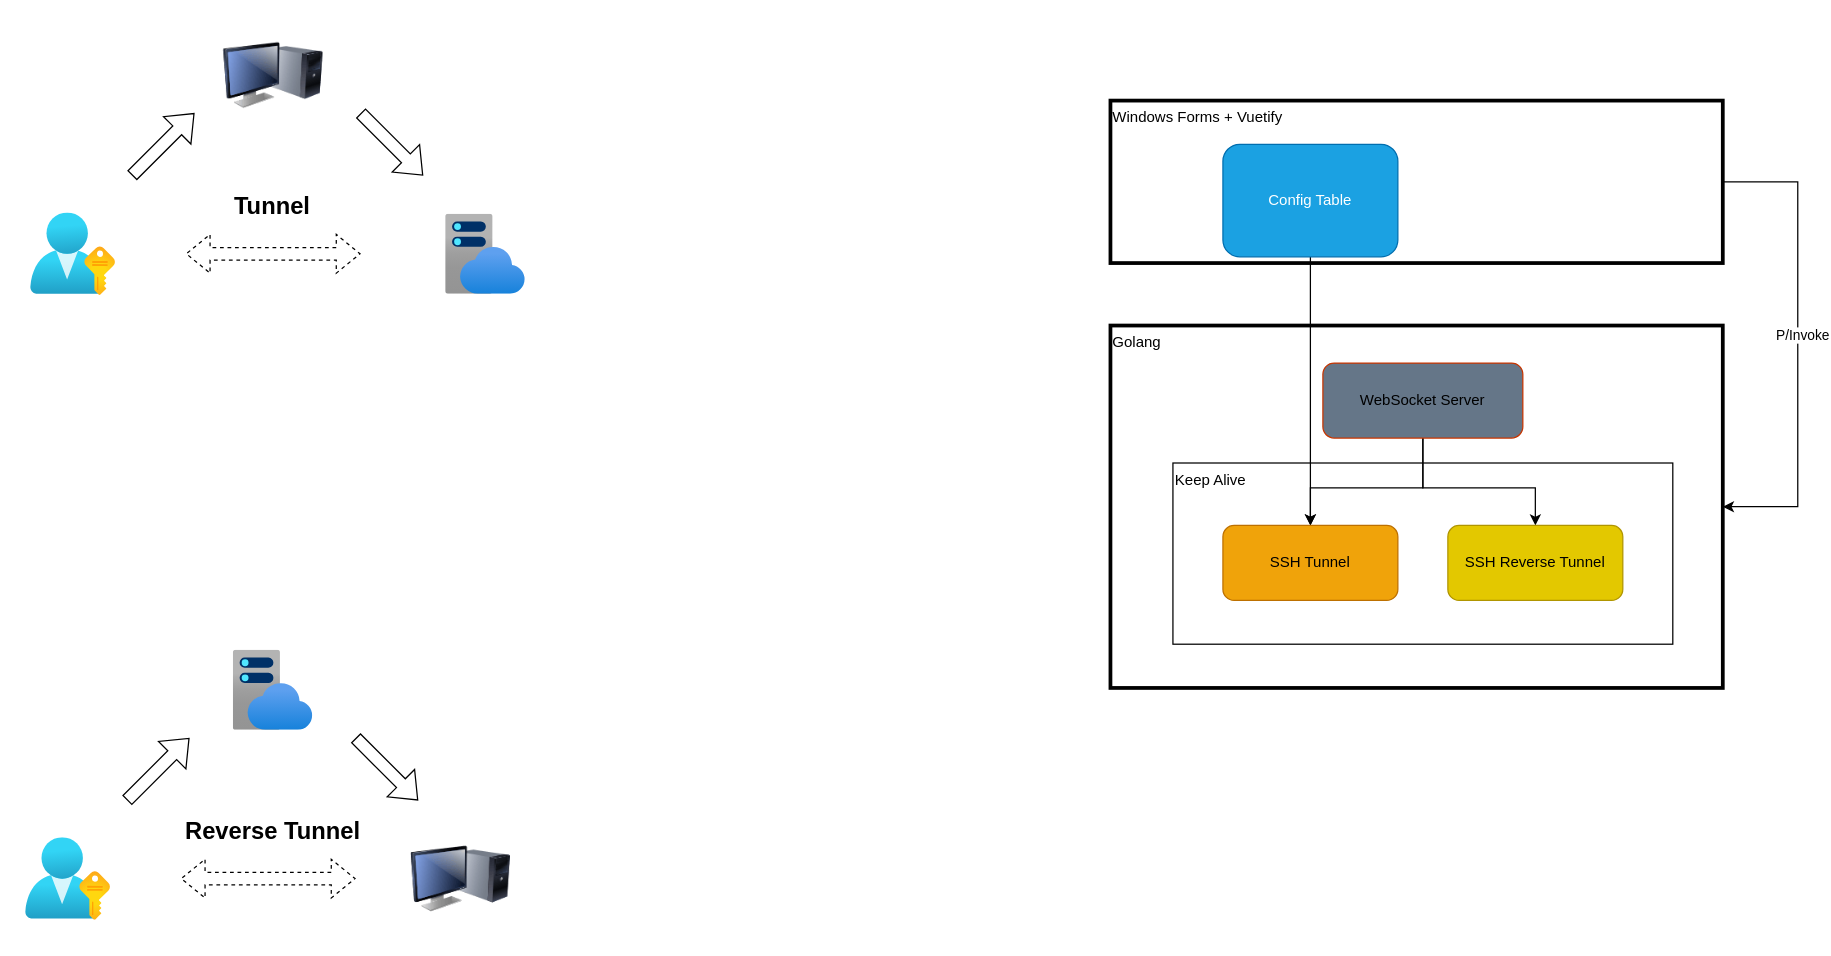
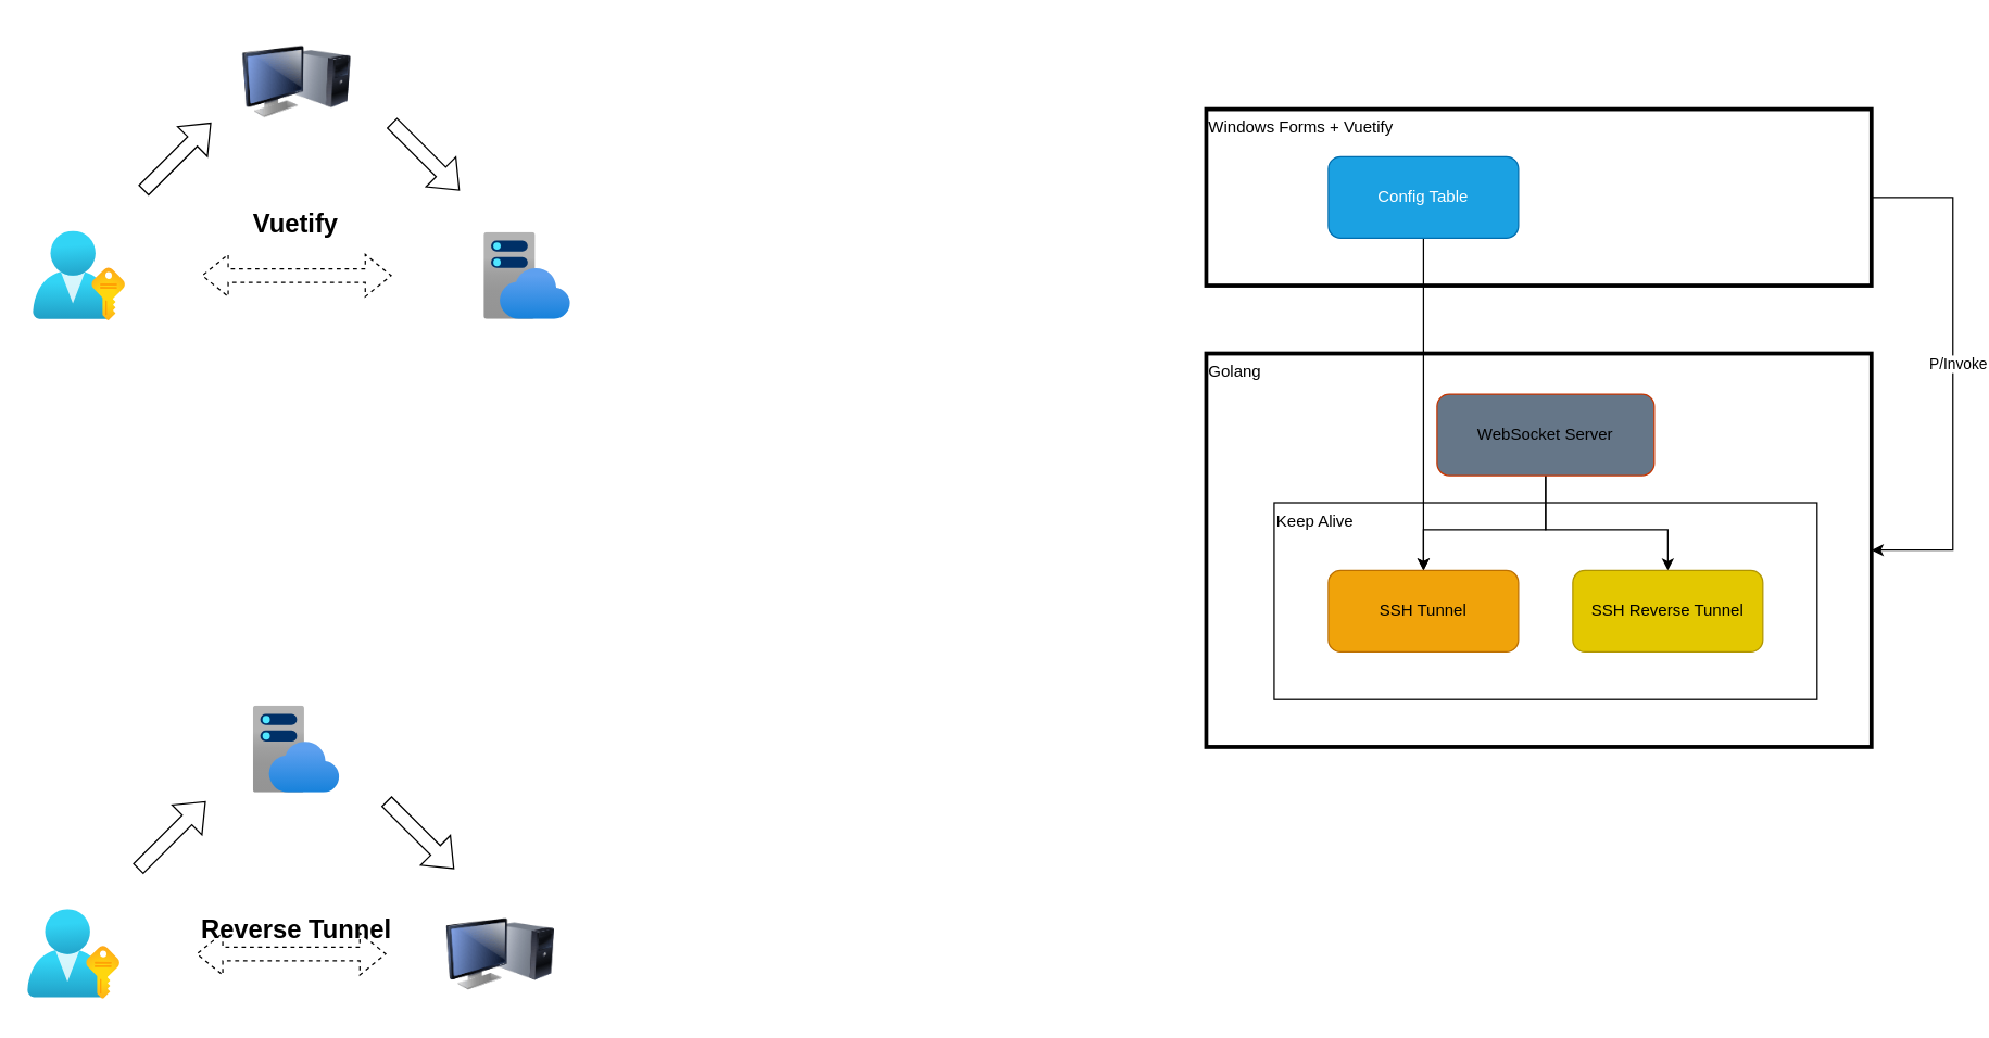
- <mxCell id="22" value="Config Table" style="rounded=1;whiteSpace=wrap;html=1;fillColor=#1ba1e2;fontColor=#ffffff;strokeColor=#006EAF;" vertex="1" parent="1"><mxGeometry x="978" y="115" width="140" height="90" as="geometry" /></mxCell>
+ <mxCell id="22" value="Config Table" style="rounded=1;whiteSpace=wrap;html=1;fillColor=#1ba1e2;fontColor=#ffffff;strokeColor=#006EAF;" vertex="1" parent="1"><mxGeometry x="978" y="115" width="140" height="60" as="geometry" /></mxCell>
- <mxCell id="13" value="Tunnel" style="text;html=1;strokeColor=none;fillColor=none;align=center;verticalAlign=middle;whiteSpace=wrap;rounded=0;fontSize=19;fontStyle=1" parent="1" vertex="1"><mxGeometry x="167" y="150" width="101" height="30" as="geometry" /></mxCell>
+ <mxCell id="13" value="Vuetify" style="text;html=1;strokeColor=none;fillColor=none;align=center;verticalAlign=middle;whiteSpace=wrap;rounded=0;fontSize=19;fontStyle=1" parent="1" vertex="1"><mxGeometry x="167" y="150" width="101" height="30" as="geometry" /></mxCell>
- <mxCell id="20" value="Reverse Tunnel" style="text;html=1;strokeColor=none;fillColor=none;align=center;verticalAlign=middle;whiteSpace=wrap;rounded=0;fontSize=19;fontStyle=1" parent="1" vertex="1"><mxGeometry x="118" y="650" width="200" height="30" as="geometry" /></mxCell>
+ <mxCell id="20" value="Reverse Tunnel" style="text;html=1;strokeColor=none;fillColor=none;align=center;verticalAlign=middle;whiteSpace=wrap;rounded=0;fontSize=19;fontStyle=1" parent="1" vertex="1"><mxGeometry x="118" y="670" width="200" height="30" as="geometry" /></mxCell>
